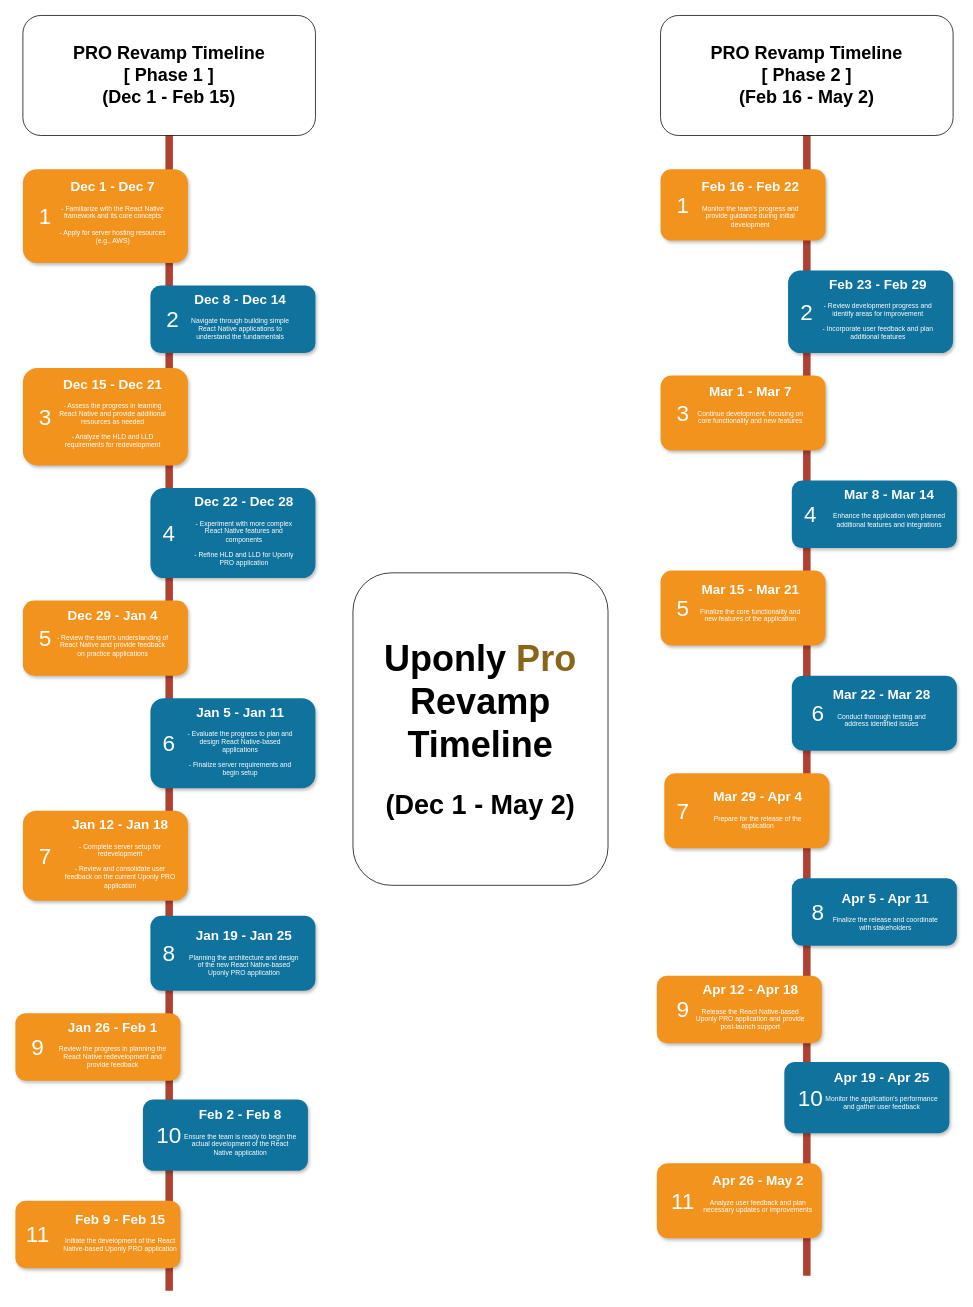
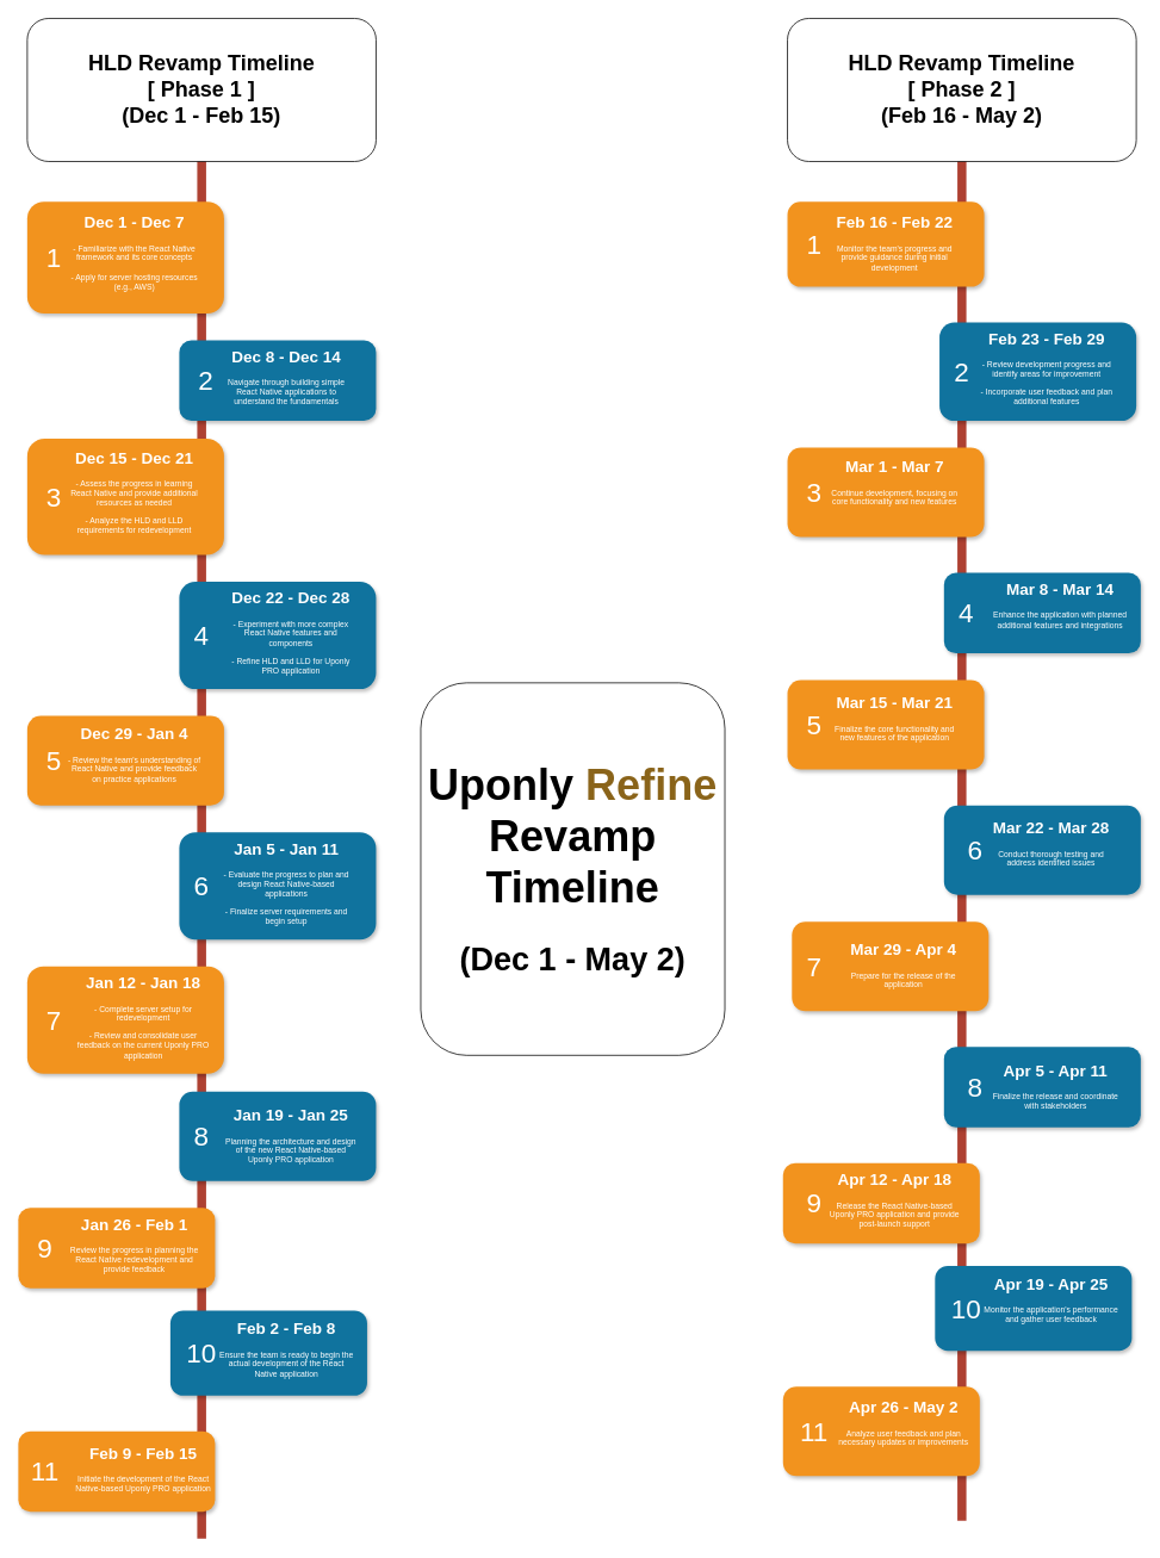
- <mxCell id="68" value="&lt;b&gt;&lt;font style=&quot;font-size: 24px;&quot;&gt;PRO Revamp Timeline &lt;br&gt;[ Phase 1 ]&lt;br&gt;(Dec 1 - Feb 15)&lt;/font&gt;&lt;/b&gt;" style="rounded=1;whiteSpace=wrap;html=1;" vertex="1" parent="1"><mxGeometry x="30" y="20" width="390" height="160" as="geometry" /></mxCell>
+ <mxCell id="68" value="&lt;b&gt;&lt;font style=&quot;font-size: 24px;&quot;&gt;HLD Revamp Timeline &lt;br&gt;[ Phase 1 ]&lt;br&gt;(Dec 1 - Feb 15)&lt;/font&gt;&lt;/b&gt;" style="rounded=1;whiteSpace=wrap;html=1;" vertex="1" parent="1"><mxGeometry x="30" y="20" width="390" height="160" as="geometry" /></mxCell>
- <mxCell id="33" value="&lt;b&gt;&lt;font style=&quot;font-size: 24px;&quot;&gt;PRO Revamp Timeline &lt;br&gt;[ Phase 2 ]&lt;br&gt;(&lt;/font&gt;&lt;/b&gt;&lt;b&gt;&lt;font style=&quot;font-size: 24px;&quot;&gt;Feb 16&lt;/font&gt;&lt;/b&gt;&lt;b&gt;&lt;font style=&quot;font-size: 24px;&quot;&gt;&amp;nbsp;- May 2)&lt;/font&gt;&lt;/b&gt;" style="rounded=1;whiteSpace=wrap;html=1;" parent="1" vertex="1"><mxGeometry x="880" y="20" width="390" height="160" as="geometry" /></mxCell>
+ <mxCell id="33" value="&lt;b&gt;&lt;font style=&quot;font-size: 24px;&quot;&gt;HLD Revamp Timeline &lt;br&gt;[ Phase 2 ]&lt;br&gt;(&lt;/font&gt;&lt;/b&gt;&lt;b&gt;&lt;font style=&quot;font-size: 24px;&quot;&gt;Feb 16&lt;/font&gt;&lt;/b&gt;&lt;b&gt;&lt;font style=&quot;font-size: 24px;&quot;&gt;&amp;nbsp;- May 2)&lt;/font&gt;&lt;/b&gt;" style="rounded=1;whiteSpace=wrap;html=1;" parent="1" vertex="1"><mxGeometry x="880" y="20" width="390" height="160" as="geometry" /></mxCell>
- <mxCell id="72" value="&lt;h1&gt;&lt;font style=&quot;&quot;&gt;&lt;span style=&quot;font-size: 48px;&quot;&gt;Uponly &lt;font color=&quot;#8a641a&quot;&gt;Pro &lt;/font&gt;Revamp Timeline&lt;/span&gt;&lt;br&gt;&lt;br&gt;&lt;font style=&quot;font-size: 36px;&quot;&gt;(Dec 1 - May 2)&lt;/font&gt;&lt;/font&gt;&lt;/h1&gt;" style="rounded=1;whiteSpace=wrap;html=1;" vertex="1" parent="1"><mxGeometry x="470" y="763" width="340" height="416.5" as="geometry" /></mxCell>
+ <mxCell id="72" value="&lt;h1&gt;&lt;font style=&quot;&quot;&gt;&lt;span style=&quot;font-size: 48px;&quot;&gt;Uponly &lt;font color=&quot;#8a641a&quot;&gt;Refine &lt;/font&gt;Revamp Timeline&lt;/span&gt;&lt;br&gt;&lt;br&gt;&lt;font style=&quot;font-size: 36px;&quot;&gt;(Dec 1 - May 2)&lt;/font&gt;&lt;/font&gt;&lt;/h1&gt;" style="rounded=1;whiteSpace=wrap;html=1;" vertex="1" parent="1"><mxGeometry x="470" y="763" width="340" height="416.5" as="geometry" /></mxCell>
